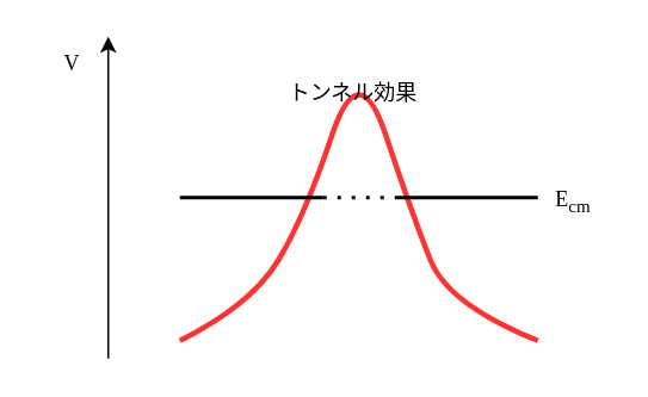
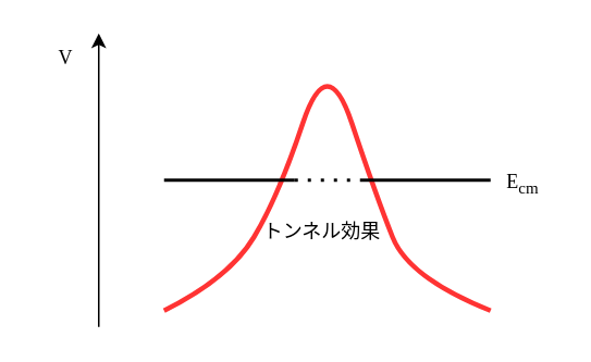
- <mxCell id="7" value="トンネル効果" style="text;html=1;strokeColor=none;fillColor=none;align=center;verticalAlign=middle;whiteSpace=wrap;rounded=0;fontColor=#000000;" vertex="1" parent="1"><mxGeometry x="157" y="37" width="80" height="30" as="geometry" /></mxCell>
+ <mxCell id="7" value="トンネル効果" style="text;html=1;strokeColor=none;fillColor=none;align=center;verticalAlign=middle;whiteSpace=wrap;rounded=0;fontColor=#000000;" vertex="1" parent="1"><mxGeometry x="157" y="127" width="80" height="30" as="geometry" /></mxCell>
